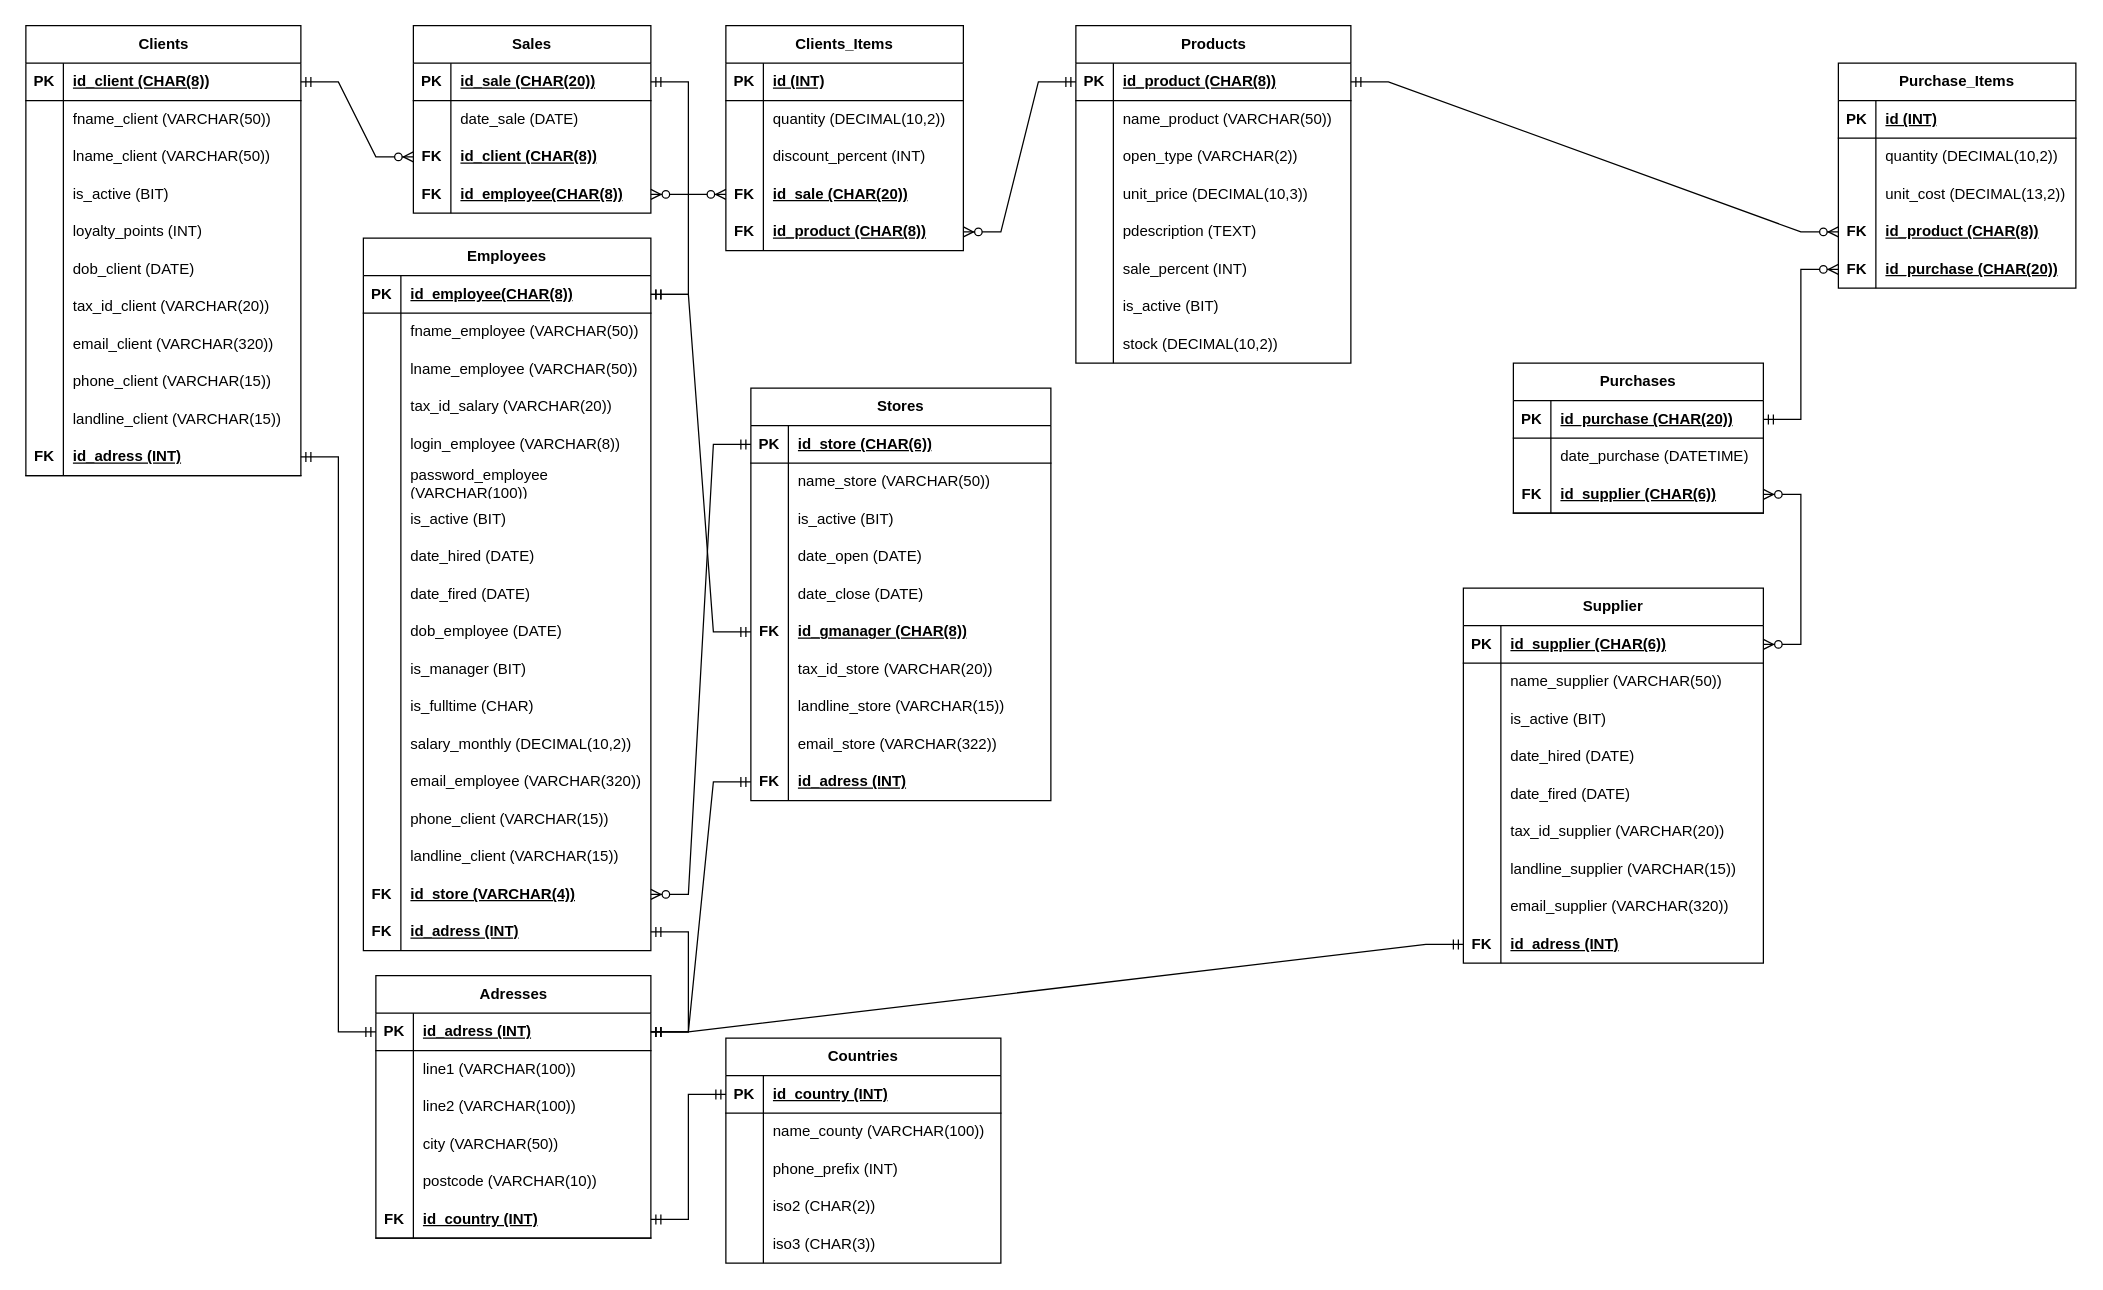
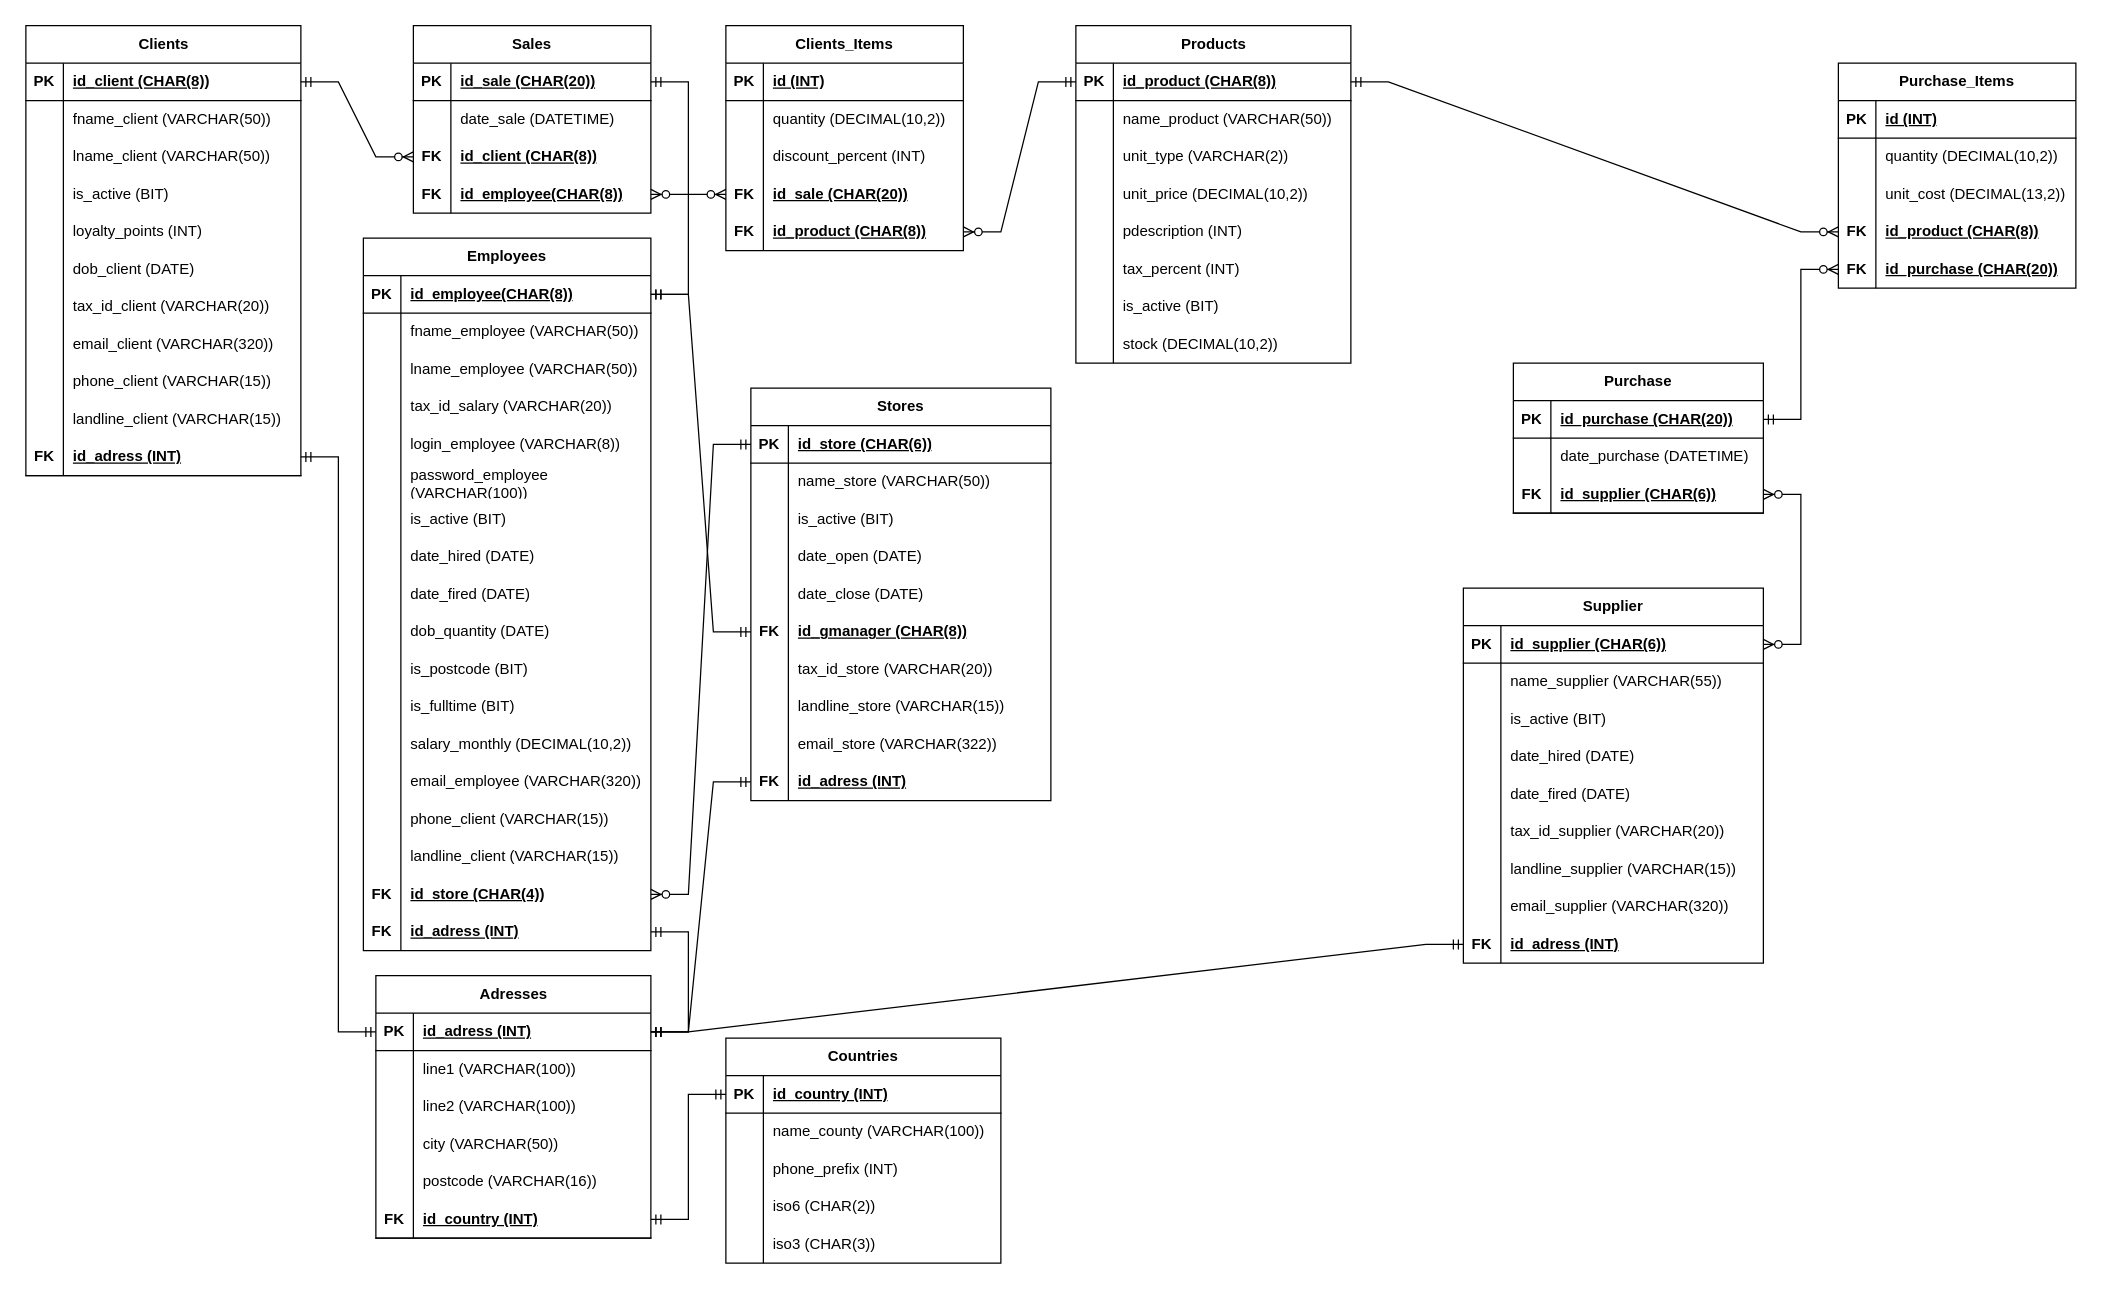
- <mxCell id="42" value="date_sale (DATE)" style="shape=partialRectangle;connectable=0;fillColor=none;top=0;left=0;bottom=0;right=0;align=left;spacingLeft=6;overflow=hidden;html=1;whiteSpace=wrap;labelBackgroundColor=none;" parent="40" vertex="1"><mxGeometry x="30" width="160" height="30" as="geometry"><mxRectangle width="160" height="30" as="alternateBounds" /></mxGeometry></mxCell>
+ <mxCell id="42" value="date_sale (DATETIME)" style="shape=partialRectangle;connectable=0;fillColor=none;top=0;left=0;bottom=0;right=0;align=left;spacingLeft=6;overflow=hidden;html=1;whiteSpace=wrap;labelBackgroundColor=none;" parent="40" vertex="1"><mxGeometry x="30" width="160" height="30" as="geometry"><mxRectangle width="160" height="30" as="alternateBounds" /></mxGeometry></mxCell>
- <mxCell id="132" value="open_type (VARCHAR(2))" style="shape=partialRectangle;connectable=0;fillColor=none;top=0;left=0;bottom=0;right=0;align=left;spacingLeft=6;overflow=hidden;whiteSpace=wrap;html=1;labelBackgroundColor=none;" parent="130" vertex="1"><mxGeometry x="30" width="190" height="30" as="geometry"><mxRectangle width="190" height="30" as="alternateBounds" /></mxGeometry></mxCell>
+ <mxCell id="132" value="unit_type (VARCHAR(2))" style="shape=partialRectangle;connectable=0;fillColor=none;top=0;left=0;bottom=0;right=0;align=left;spacingLeft=6;overflow=hidden;whiteSpace=wrap;html=1;labelBackgroundColor=none;" parent="130" vertex="1"><mxGeometry x="30" width="190" height="30" as="geometry"><mxRectangle width="190" height="30" as="alternateBounds" /></mxGeometry></mxCell>
- <mxCell id="135" value="unit_price (DECIMAL(10,3))" style="shape=partialRectangle;connectable=0;fillColor=none;top=0;left=0;bottom=0;right=0;align=left;spacingLeft=6;overflow=hidden;whiteSpace=wrap;html=1;labelBackgroundColor=none;" parent="133" vertex="1"><mxGeometry x="30" width="190" height="30" as="geometry"><mxRectangle width="190" height="30" as="alternateBounds" /></mxGeometry></mxCell>
+ <mxCell id="135" value="unit_price (DECIMAL(10,2))" style="shape=partialRectangle;connectable=0;fillColor=none;top=0;left=0;bottom=0;right=0;align=left;spacingLeft=6;overflow=hidden;whiteSpace=wrap;html=1;labelBackgroundColor=none;" parent="133" vertex="1"><mxGeometry x="30" width="190" height="30" as="geometry"><mxRectangle width="190" height="30" as="alternateBounds" /></mxGeometry></mxCell>
- <mxCell id="138" value="pdescription (TEXT)" style="shape=partialRectangle;connectable=0;fillColor=none;top=0;left=0;bottom=0;right=0;align=left;spacingLeft=6;overflow=hidden;whiteSpace=wrap;html=1;labelBackgroundColor=none;" parent="136" vertex="1"><mxGeometry x="30" width="190" height="30" as="geometry"><mxRectangle width="190" height="30" as="alternateBounds" /></mxGeometry></mxCell>
+ <mxCell id="138" value="pdescription (INT)" style="shape=partialRectangle;connectable=0;fillColor=none;top=0;left=0;bottom=0;right=0;align=left;spacingLeft=6;overflow=hidden;whiteSpace=wrap;html=1;labelBackgroundColor=none;" parent="136" vertex="1"><mxGeometry x="30" width="190" height="30" as="geometry"><mxRectangle width="190" height="30" as="alternateBounds" /></mxGeometry></mxCell>
- <mxCell id="141" value="sale_percent (INT)" style="shape=partialRectangle;connectable=0;fillColor=none;top=0;left=0;bottom=0;right=0;align=left;spacingLeft=6;overflow=hidden;whiteSpace=wrap;html=1;labelBackgroundColor=none;" parent="139" vertex="1"><mxGeometry x="30" width="190" height="30" as="geometry"><mxRectangle width="190" height="30" as="alternateBounds" /></mxGeometry></mxCell>
+ <mxCell id="141" value="tax_percent (INT)" style="shape=partialRectangle;connectable=0;fillColor=none;top=0;left=0;bottom=0;right=0;align=left;spacingLeft=6;overflow=hidden;whiteSpace=wrap;html=1;labelBackgroundColor=none;" parent="139" vertex="1"><mxGeometry x="30" width="190" height="30" as="geometry"><mxRectangle width="190" height="30" as="alternateBounds" /></mxGeometry></mxCell>
- <mxCell id="213" value="Purchases" style="shape=table;startSize=30;container=1;collapsible=1;childLayout=tableLayout;fixedRows=1;rowLines=0;fontStyle=1;align=center;resizeLast=1;html=1;whiteSpace=wrap;labelBackgroundColor=none;" parent="1" vertex="1"><mxGeometry x="1210" y="290" width="200" height="120" as="geometry" /></mxCell>
+ <mxCell id="213" value="Purchase" style="shape=table;startSize=30;container=1;collapsible=1;childLayout=tableLayout;fixedRows=1;rowLines=0;fontStyle=1;align=center;resizeLast=1;html=1;whiteSpace=wrap;labelBackgroundColor=none;" parent="1" vertex="1"><mxGeometry x="1210" y="290" width="200" height="120" as="geometry" /></mxCell>
- <mxCell id="80" value="dob_employee (DATE)" style="shape=partialRectangle;connectable=0;fillColor=none;top=0;left=0;bottom=0;right=0;align=left;spacingLeft=6;overflow=hidden;html=1;whiteSpace=wrap;labelBackgroundColor=none;" parent="78" vertex="1"><mxGeometry x="30" width="200" height="30" as="geometry"><mxRectangle width="200" height="30" as="alternateBounds" /></mxGeometry></mxCell>
+ <mxCell id="80" value="dob_quantity (DATE)" style="shape=partialRectangle;connectable=0;fillColor=none;top=0;left=0;bottom=0;right=0;align=left;spacingLeft=6;overflow=hidden;html=1;whiteSpace=wrap;labelBackgroundColor=none;" parent="78" vertex="1"><mxGeometry x="30" width="200" height="30" as="geometry"><mxRectangle width="200" height="30" as="alternateBounds" /></mxGeometry></mxCell>
- <mxCell id="83" value="is_manager (BIT)" style="shape=partialRectangle;connectable=0;fillColor=none;top=0;left=0;bottom=0;right=0;align=left;spacingLeft=6;overflow=hidden;html=1;whiteSpace=wrap;labelBackgroundColor=none;" parent="81" vertex="1"><mxGeometry x="30" width="200" height="30" as="geometry"><mxRectangle width="200" height="30" as="alternateBounds" /></mxGeometry></mxCell>
+ <mxCell id="83" value="is_postcode (BIT)" style="shape=partialRectangle;connectable=0;fillColor=none;top=0;left=0;bottom=0;right=0;align=left;spacingLeft=6;overflow=hidden;html=1;whiteSpace=wrap;labelBackgroundColor=none;" parent="81" vertex="1"><mxGeometry x="30" width="200" height="30" as="geometry"><mxRectangle width="200" height="30" as="alternateBounds" /></mxGeometry></mxCell>
- <mxCell id="231" value="name_supplier (VARCHAR(50))" style="shape=partialRectangle;connectable=0;fillColor=none;top=0;left=0;bottom=0;right=0;align=left;spacingLeft=6;overflow=hidden;html=1;whiteSpace=wrap;labelBackgroundColor=none;" parent="229" vertex="1"><mxGeometry x="30" width="210" height="30" as="geometry"><mxRectangle width="210" height="30" as="alternateBounds" /></mxGeometry></mxCell>
+ <mxCell id="231" value="name_supplier (VARCHAR(55))" style="shape=partialRectangle;connectable=0;fillColor=none;top=0;left=0;bottom=0;right=0;align=left;spacingLeft=6;overflow=hidden;html=1;whiteSpace=wrap;labelBackgroundColor=none;" parent="229" vertex="1"><mxGeometry x="30" width="210" height="30" as="geometry"><mxRectangle width="210" height="30" as="alternateBounds" /></mxGeometry></mxCell>
- <mxCell id="86" value="is_fulltime (CHAR)" style="shape=partialRectangle;connectable=0;fillColor=none;top=0;left=0;bottom=0;right=0;align=left;spacingLeft=6;overflow=hidden;html=1;whiteSpace=wrap;labelBackgroundColor=none;" parent="84" vertex="1"><mxGeometry x="30" width="200" height="30" as="geometry"><mxRectangle width="200" height="30" as="alternateBounds" /></mxGeometry></mxCell>
+ <mxCell id="86" value="is_fulltime (BIT)" style="shape=partialRectangle;connectable=0;fillColor=none;top=0;left=0;bottom=0;right=0;align=left;spacingLeft=6;overflow=hidden;html=1;whiteSpace=wrap;labelBackgroundColor=none;" parent="84" vertex="1"><mxGeometry x="30" width="200" height="30" as="geometry"><mxRectangle width="200" height="30" as="alternateBounds" /></mxGeometry></mxCell>
- <mxCell id="101" value="id_store (VARCHAR(4))" style="shape=partialRectangle;connectable=0;fillColor=none;top=0;left=0;bottom=0;right=0;align=left;spacingLeft=6;fontStyle=5;overflow=hidden;html=1;whiteSpace=wrap;labelBackgroundColor=none;" parent="99" vertex="1"><mxGeometry x="30" width="200" height="30" as="geometry"><mxRectangle width="200" height="30" as="alternateBounds" /></mxGeometry></mxCell>
+ <mxCell id="101" value="id_store (CHAR(4))" style="shape=partialRectangle;connectable=0;fillColor=none;top=0;left=0;bottom=0;right=0;align=left;spacingLeft=6;fontStyle=5;overflow=hidden;html=1;whiteSpace=wrap;labelBackgroundColor=none;" parent="99" vertex="1"><mxGeometry x="30" width="200" height="30" as="geometry"><mxRectangle width="200" height="30" as="alternateBounds" /></mxGeometry></mxCell>
- <mxCell id="268" value="postcode (VARCHAR(10))" style="shape=partialRectangle;connectable=0;fillColor=none;top=0;left=0;bottom=0;right=0;align=left;spacingLeft=6;overflow=hidden;whiteSpace=wrap;html=1;labelBackgroundColor=none;" parent="266" vertex="1"><mxGeometry x="30" width="190" height="30" as="geometry"><mxRectangle width="190" height="30" as="alternateBounds" /></mxGeometry></mxCell>
+ <mxCell id="268" value="postcode (VARCHAR(16))" style="shape=partialRectangle;connectable=0;fillColor=none;top=0;left=0;bottom=0;right=0;align=left;spacingLeft=6;overflow=hidden;whiteSpace=wrap;html=1;labelBackgroundColor=none;" parent="266" vertex="1"><mxGeometry x="30" width="190" height="30" as="geometry"><mxRectangle width="190" height="30" as="alternateBounds" /></mxGeometry></mxCell>
- <mxCell id="192" value="iso2 (CHAR(2))" style="shape=partialRectangle;connectable=0;fillColor=none;top=0;left=0;bottom=0;right=0;align=left;spacingLeft=6;overflow=hidden;html=1;whiteSpace=wrap;labelBackgroundColor=none;" parent="190" vertex="1"><mxGeometry x="30" width="190" height="30" as="geometry"><mxRectangle width="190" height="30" as="alternateBounds" /></mxGeometry></mxCell>
+ <mxCell id="192" value="iso6 (CHAR(2))" style="shape=partialRectangle;connectable=0;fillColor=none;top=0;left=0;bottom=0;right=0;align=left;spacingLeft=6;overflow=hidden;html=1;whiteSpace=wrap;labelBackgroundColor=none;" parent="190" vertex="1"><mxGeometry x="30" width="190" height="30" as="geometry"><mxRectangle width="190" height="30" as="alternateBounds" /></mxGeometry></mxCell>
